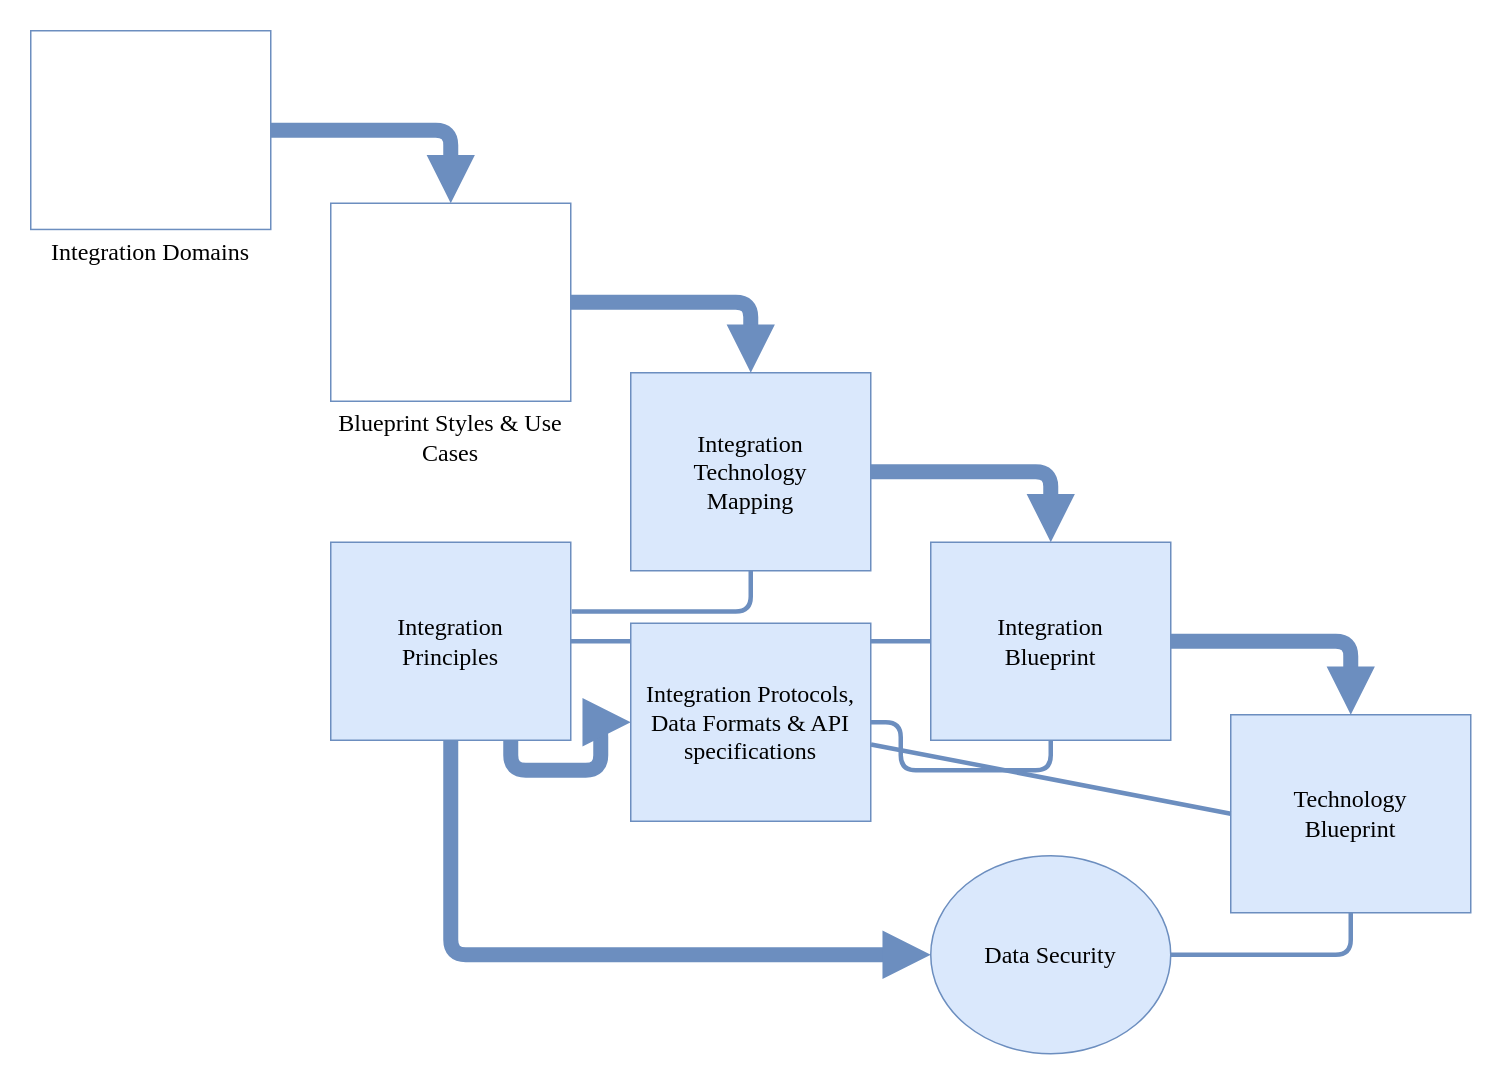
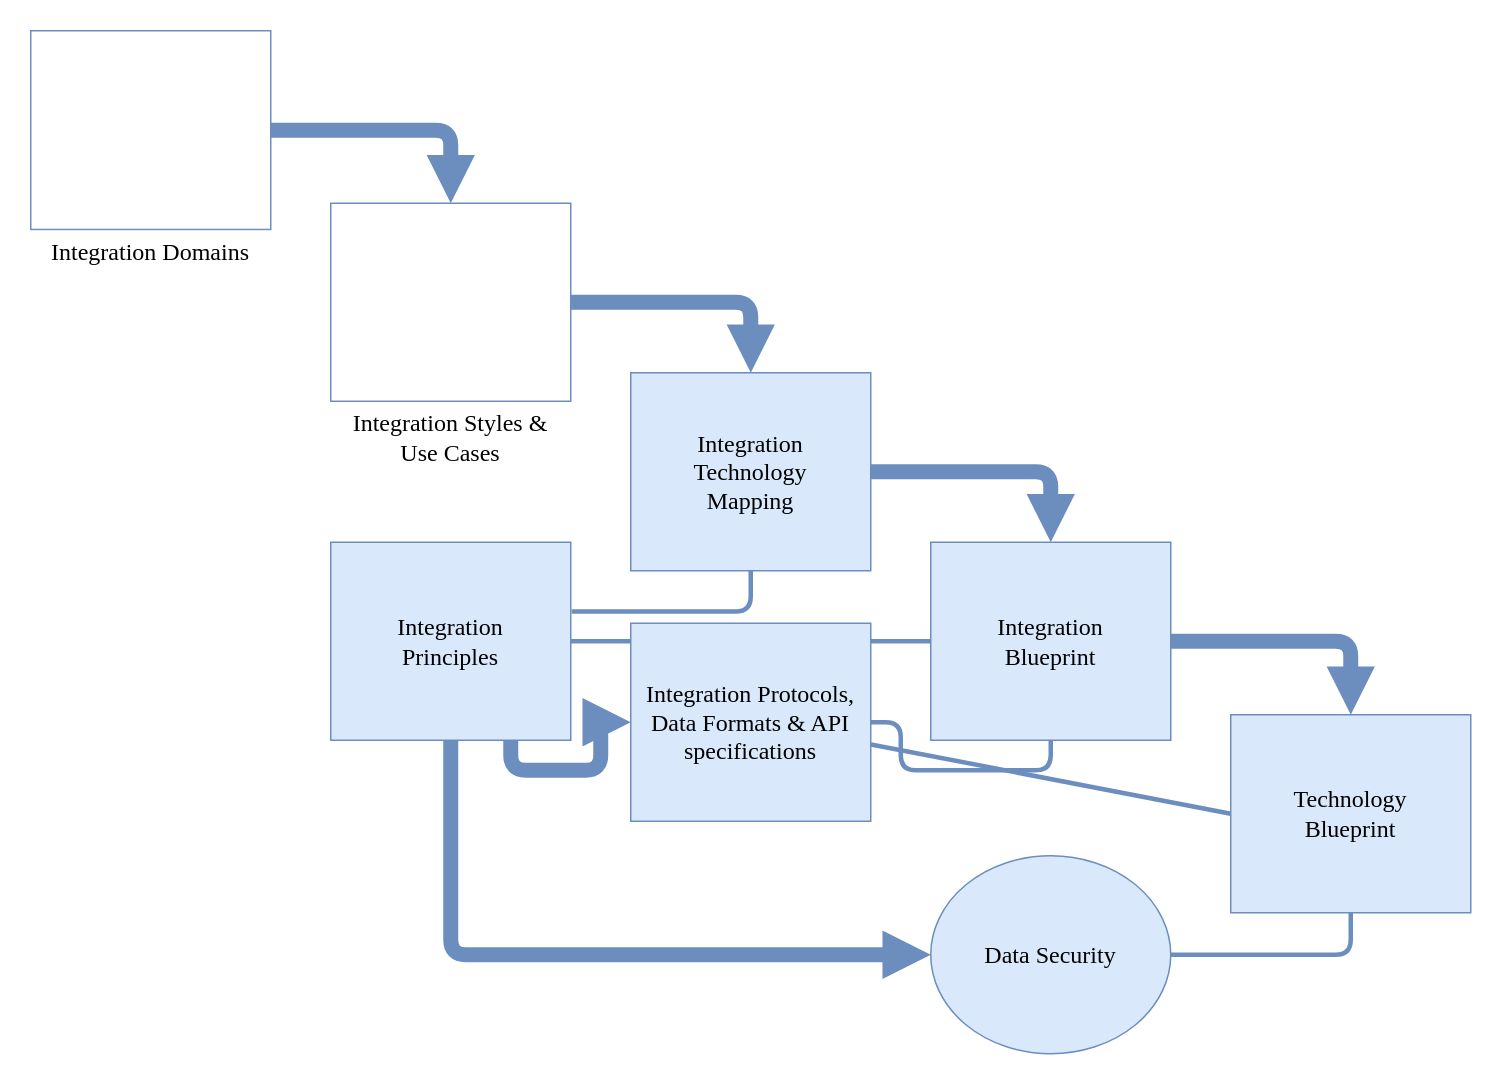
- <mxCell id="14" value="&lt;font face=&quot;Architects Daughter&quot;&gt;Blueprint Styles &amp;amp; Use Cases&lt;/font&gt;" style="text;html=1;align=center;verticalAlign=middle;whiteSpace=wrap;rounded=0;fontFamily=Architec;fontSize=16;" parent="10" vertex="1"><mxGeometry y="132" width="160" height="48" as="geometry" /></mxCell>
+ <mxCell id="14" value="&lt;font face=&quot;Architects Daughter&quot;&gt;Integration Styles &amp;amp; Use Cases&lt;/font&gt;" style="text;html=1;align=center;verticalAlign=middle;whiteSpace=wrap;rounded=0;fontFamily=Architec;fontSize=16;" parent="10" vertex="1"><mxGeometry y="132" width="160" height="48" as="geometry" /></mxCell>
